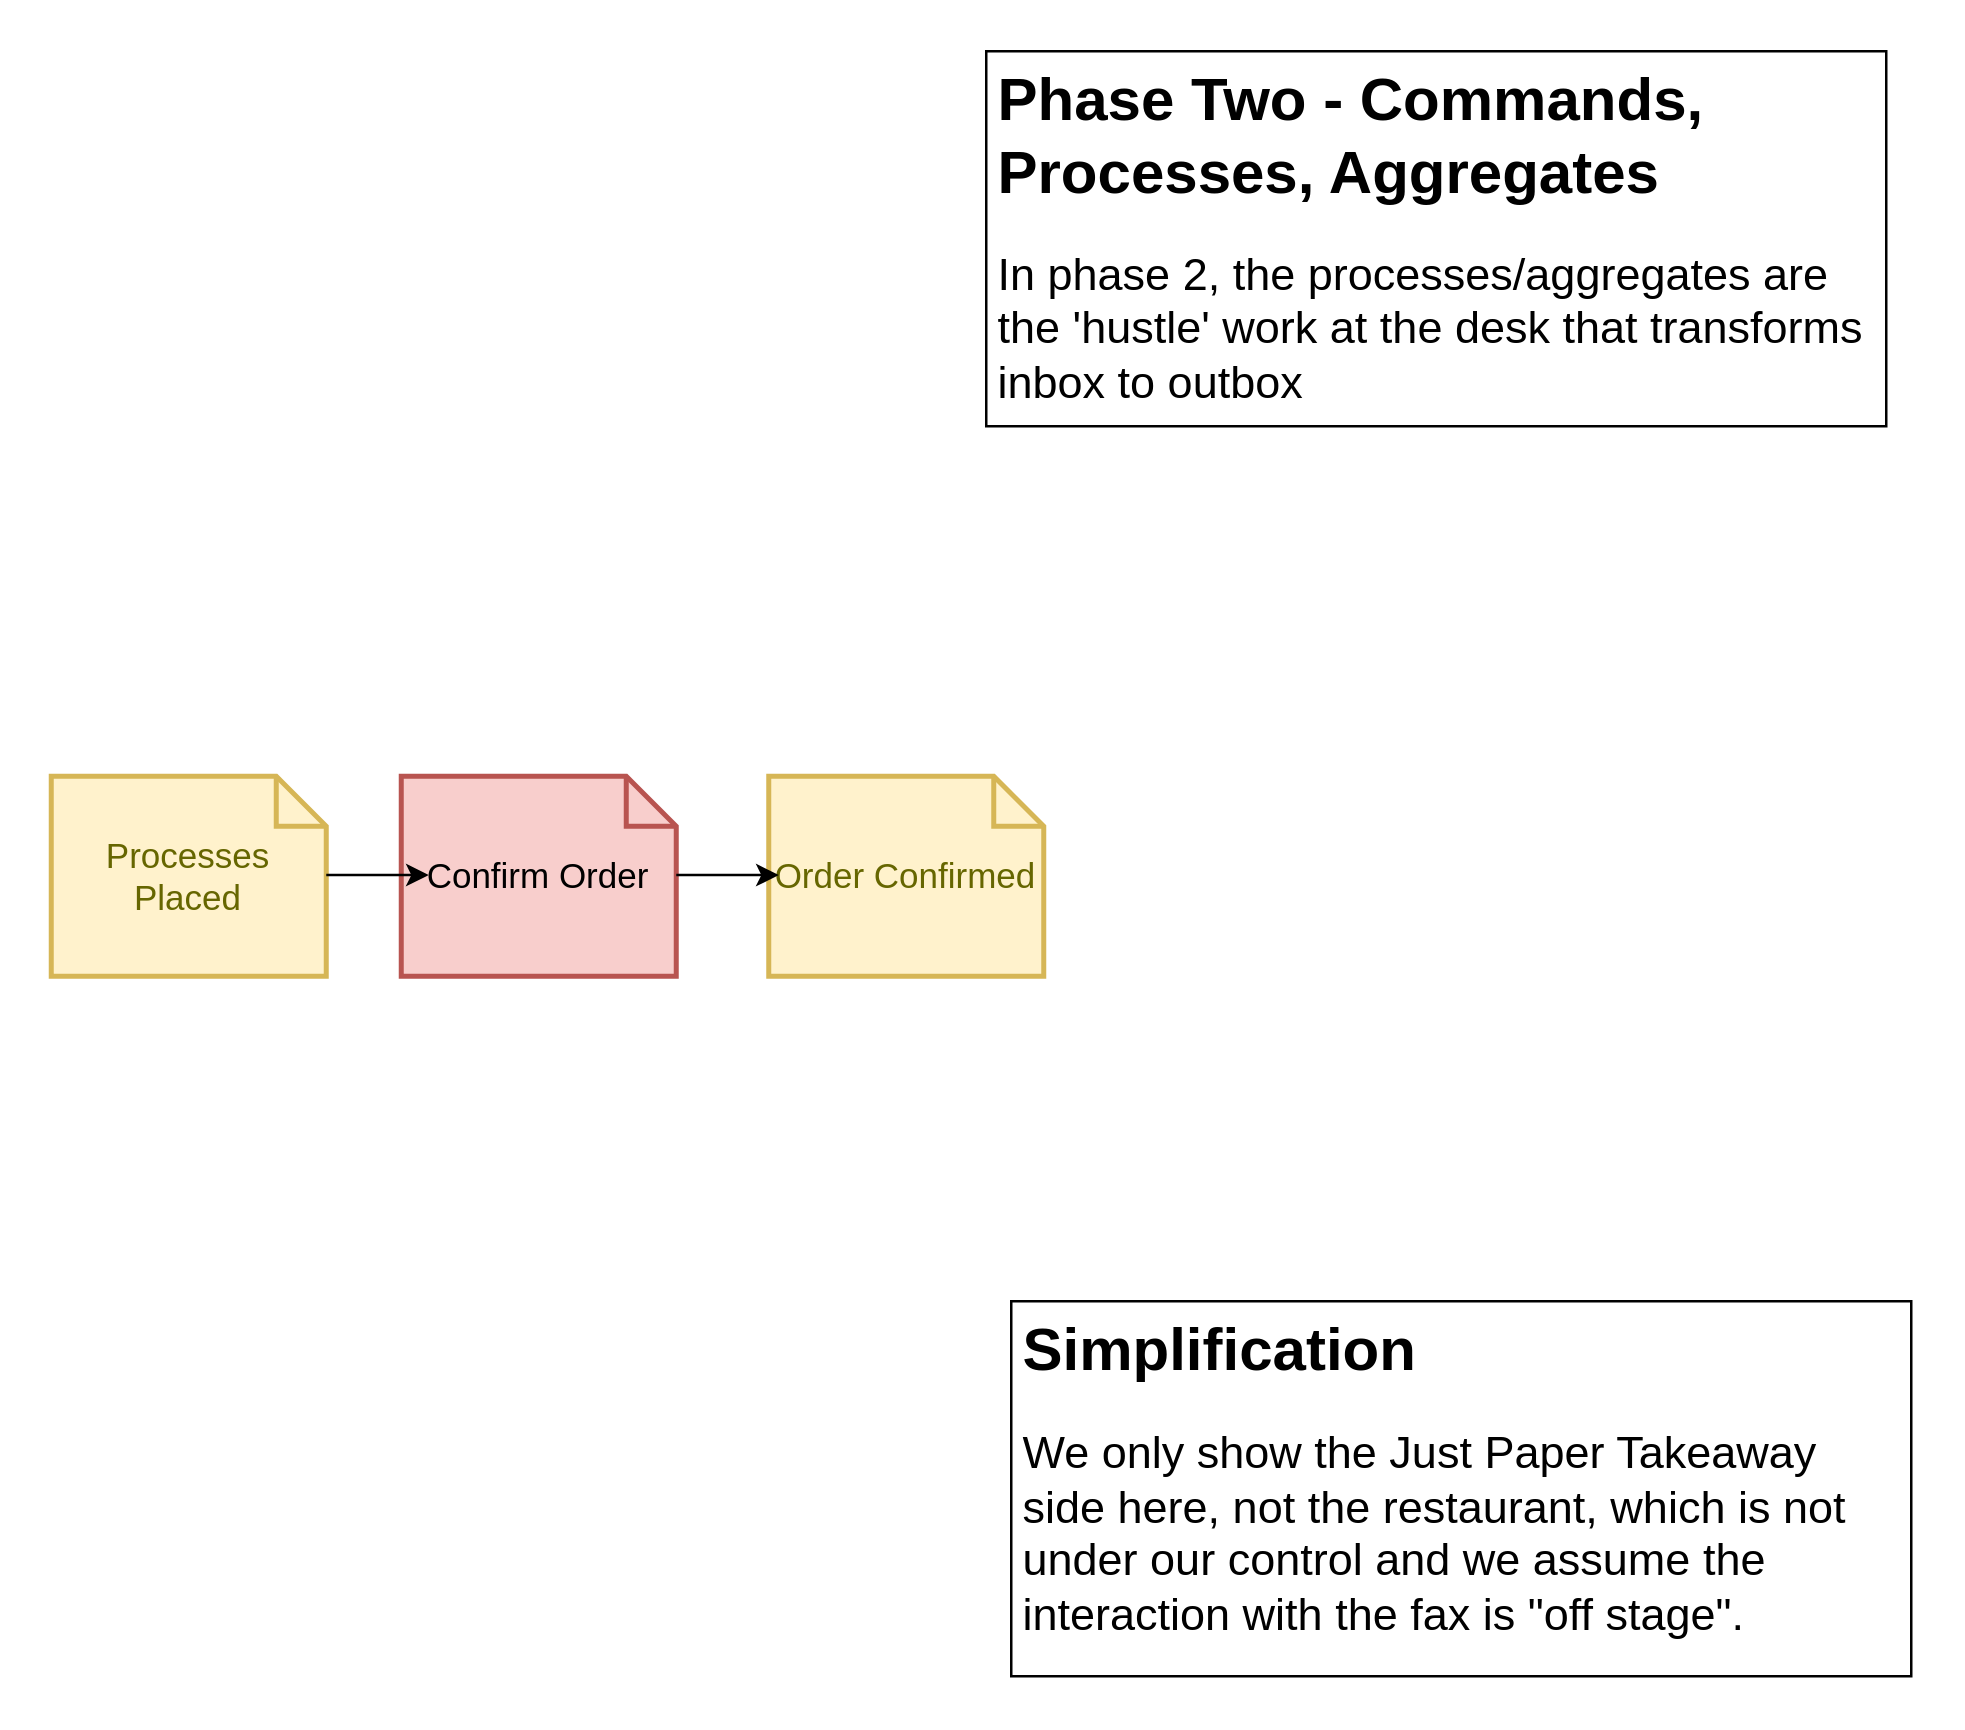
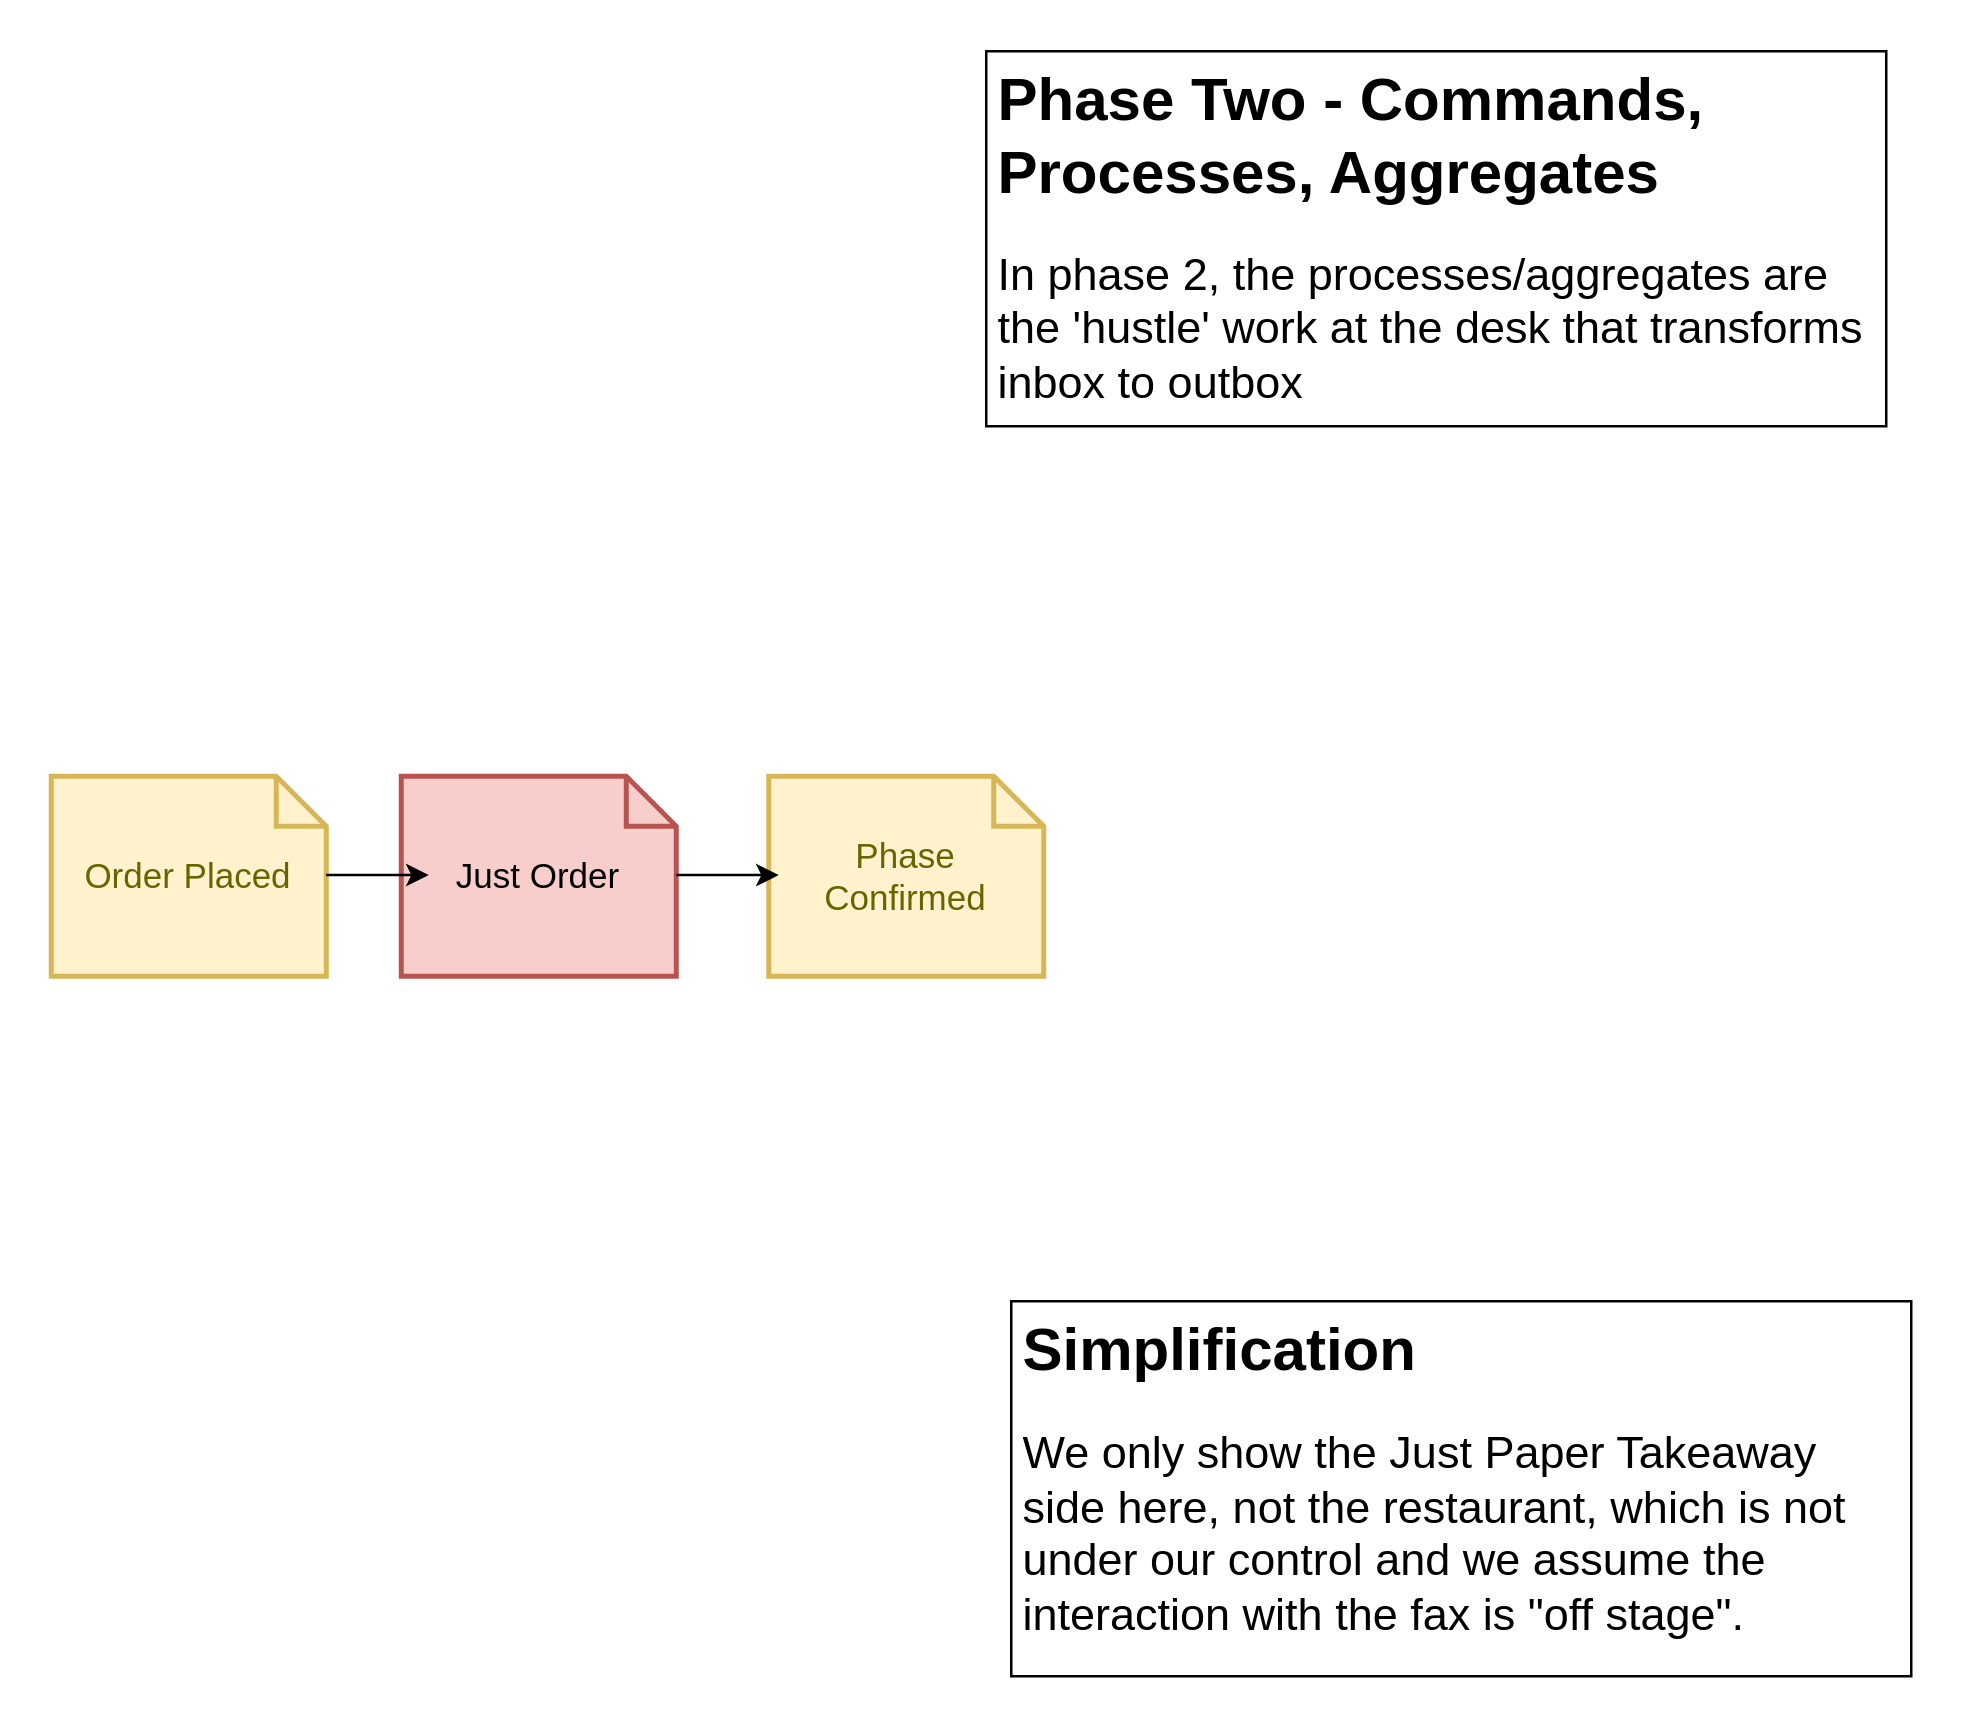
- <mxCell id="2" value="Processes Placed" style="shape=note;strokeWidth=2;fontSize=14;size=20;whiteSpace=wrap;html=1;fillColor=#fff2cc;strokeColor=#d6b656;fontColor=#666600;" parent="1" vertex="1"><mxGeometry x="20" y="310" width="110.0" height="80" as="geometry" /></mxCell>
+ <mxCell id="2" value="Order Placed" style="shape=note;strokeWidth=2;fontSize=14;size=20;whiteSpace=wrap;html=1;fillColor=#fff2cc;strokeColor=#d6b656;fontColor=#666600;" parent="1" vertex="1"><mxGeometry x="20" y="310" width="110.0" height="80" as="geometry" /></mxCell>
- <mxCell id="6" value="Confirm Order" style="shape=note;strokeWidth=2;fontSize=14;size=20;whiteSpace=wrap;html=1;fillColor=#f8cecc;strokeColor=#b85450;" parent="1" vertex="1"><mxGeometry x="160" y="310" width="110.0" height="80" as="geometry" /></mxCell>
+ <mxCell id="6" value="Just Order" style="shape=note;strokeWidth=2;fontSize=14;size=20;whiteSpace=wrap;html=1;fillColor=#f8cecc;strokeColor=#b85450;" parent="1" vertex="1"><mxGeometry x="160" y="310" width="110.0" height="80" as="geometry" /></mxCell>
- <mxCell id="3" value="Order Confirmed" style="shape=note;strokeWidth=2;fontSize=14;size=20;whiteSpace=wrap;html=1;fillColor=#fff2cc;strokeColor=#d6b656;fontColor=#666600;" parent="1" vertex="1"><mxGeometry x="307" y="310" width="110.0" height="80" as="geometry" /></mxCell>
+ <mxCell id="3" value="Phase Confirmed" style="shape=note;strokeWidth=2;fontSize=14;size=20;whiteSpace=wrap;html=1;fillColor=#fff2cc;strokeColor=#d6b656;fontColor=#666600;" parent="1" vertex="1"><mxGeometry x="307" y="310" width="110.0" height="80" as="geometry" /></mxCell>
